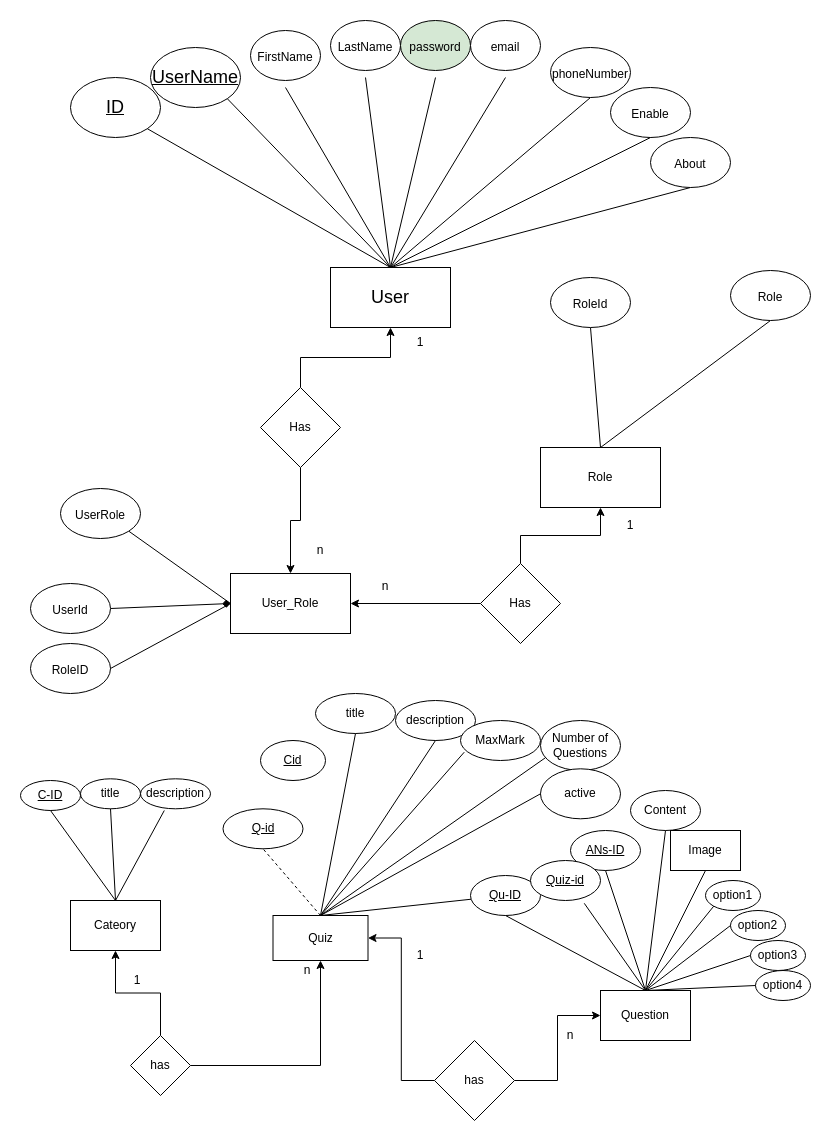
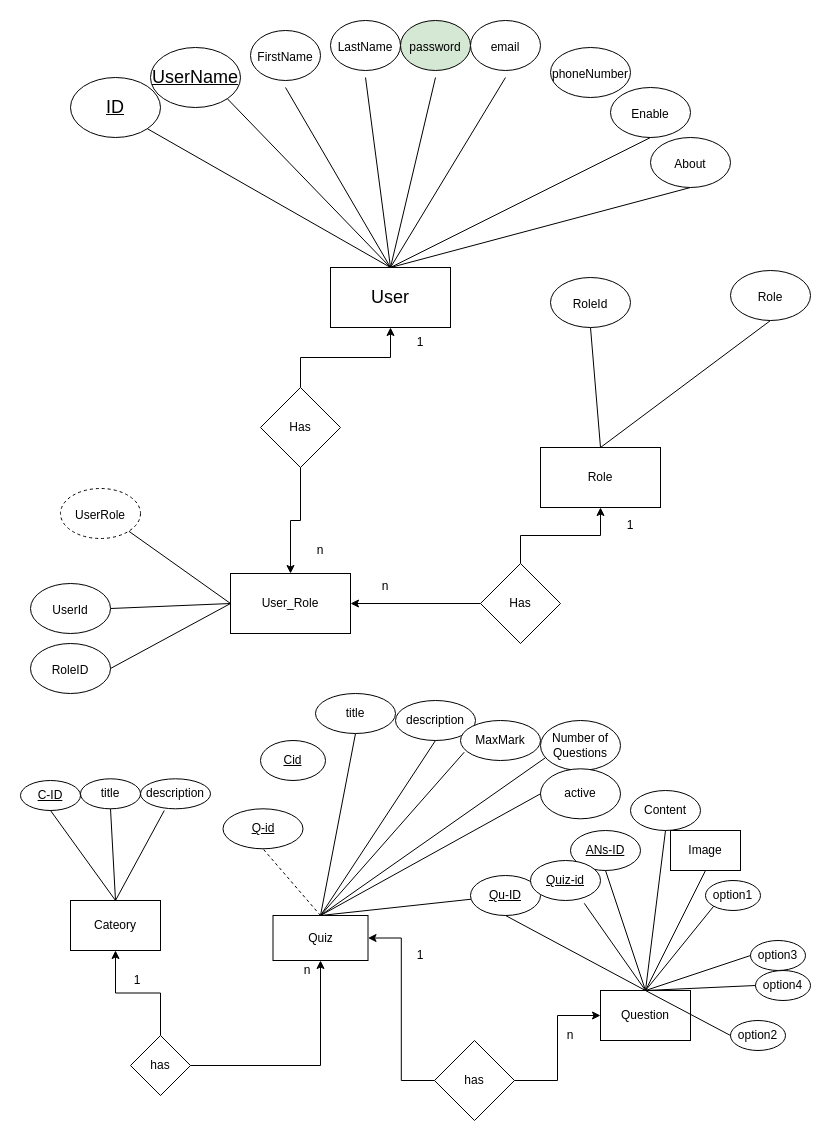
- <mxCell id="13" value="" style="endArrow=none;html=1;rounded=0;fontSize=18;exitX=0.5;exitY=1;exitDx=0;exitDy=0;entryX=0.5;entryY=0;entryDx=0;entryDy=0;" parent="1" source="14" target="2" edge="1"><mxGeometry width="50" height="50" relative="1" as="geometry"><mxPoint x="476.82" y="108.213" as="sourcePoint" /><mxPoint x="470" y="287" as="targetPoint" /><Array as="points" /></mxGeometry></mxCell>
- <mxCell id="28" value="&lt;font style=&quot;font-size: 12px;&quot;&gt;UserRole&lt;/font&gt;" style="ellipse;whiteSpace=wrap;html=1;fontSize=18;" parent="1" vertex="1"><mxGeometry x="60" y="488" width="80" height="50" as="geometry" /></mxCell>
+ <mxCell id="28" value="&lt;font style=&quot;font-size: 12px;&quot;&gt;UserRole&lt;/font&gt;" style="ellipse;whiteSpace=wrap;html=1;fontSize=18;dashed=1;" parent="1" vertex="1"><mxGeometry x="60" y="488" width="80" height="50" as="geometry" /></mxCell>
- <mxCell id="29" value="" style="endArrow=diamond;html=1;rounded=0;fontSize=18;exitX=1;exitY=0.5;exitDx=0;exitDy=0;entryX=0;entryY=0.5;entryDx=0;entryDy=0;" parent="1" source="30" target="26" edge="1"><mxGeometry width="50" height="50" relative="1" as="geometry"><mxPoint x="-43.18" y="644.213" as="sourcePoint" /><mxPoint x="190" y="688" as="targetPoint" /><Array as="points" /></mxGeometry></mxCell>
+ <mxCell id="29" value="" style="endArrow=none;html=1;rounded=0;fontSize=18;exitX=1;exitY=0.5;exitDx=0;exitDy=0;entryX=0;entryY=0.5;entryDx=0;entryDy=0;" parent="1" source="30" target="26" edge="1"><mxGeometry width="50" height="50" relative="1" as="geometry"><mxPoint x="-43.18" y="644.213" as="sourcePoint" /><mxPoint x="190" y="688" as="targetPoint" /><Array as="points" /></mxGeometry></mxCell>
- <mxCell id="78" value="option2" style="ellipse;whiteSpace=wrap;html=1;" vertex="1" parent="1"><mxGeometry x="730" y="910" width="55" height="30" as="geometry" /></mxCell>
+ <mxCell id="78" value="option2" style="ellipse;whiteSpace=wrap;html=1;" vertex="1" parent="1"><mxGeometry x="730" y="1020" width="55" height="30" as="geometry" /></mxCell>
